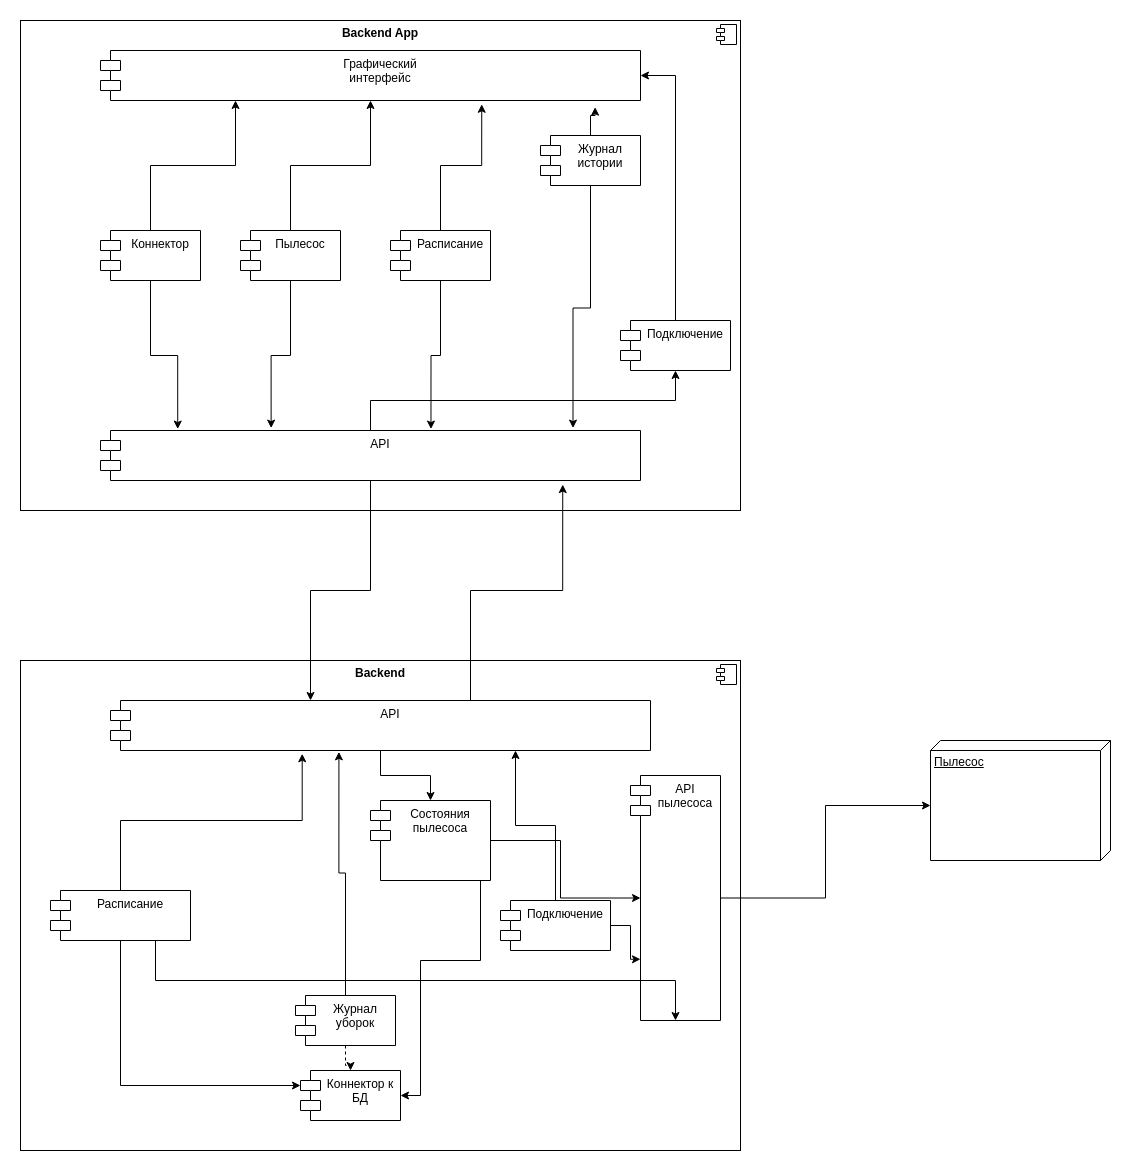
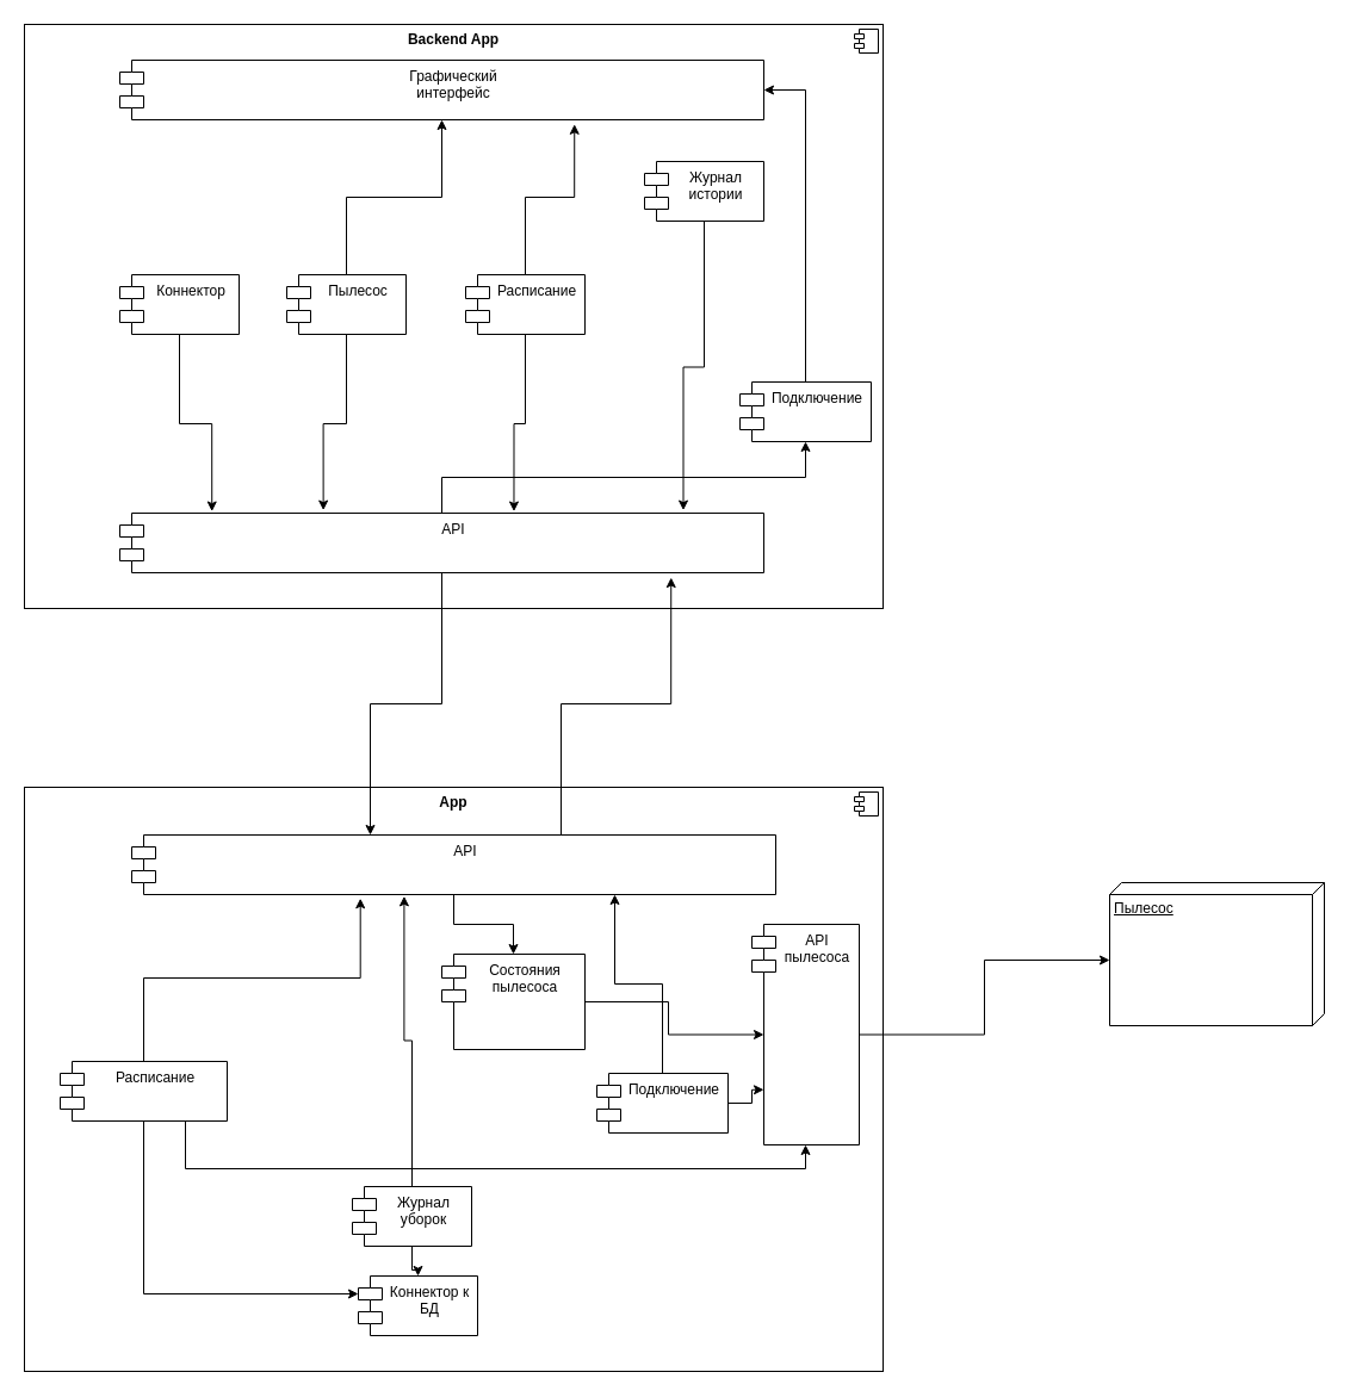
- <mxCell id="19" style="edgeStyle=orthogonalEdgeStyle;rounded=0;orthogonalLoop=1;jettySize=auto;html=1;entryX=0.916;entryY=1.133;entryDx=0;entryDy=0;entryPerimeter=0;" edge="1" parent="1" source="21" target="6"><mxGeometry relative="1" as="geometry" /></mxCell>
- <mxCell id="10" style="edgeStyle=orthogonalEdgeStyle;rounded=0;orthogonalLoop=1;jettySize=auto;html=1;entryX=0.25;entryY=1;entryDx=0;entryDy=0;" edge="1" parent="1" source="12" target="6"><mxGeometry relative="1" as="geometry" /></mxCell>
- <mxCell id="4" value="&lt;p style=&quot;margin:0px;margin-top:6px;text-align:center;&quot;&gt;&lt;b&gt;Backend&lt;/b&gt;&lt;/p&gt;" style="align=left;overflow=fill;html=1;dropTarget=0;" vertex="1" parent="1"><mxGeometry x="20" y="660" width="720" height="490" as="geometry" /></mxCell>
+ <mxCell id="4" value="&lt;p style=&quot;margin:0px;margin-top:6px;text-align:center;&quot;&gt;&lt;b&gt;App&lt;/b&gt;&lt;/p&gt;" style="align=left;overflow=fill;html=1;dropTarget=0;" vertex="1" parent="1"><mxGeometry x="20" y="660" width="720" height="490" as="geometry" /></mxCell>
- <mxCell id="31" value="API&#10;пылесоса" style="shape=module;align=left;spacingLeft=20;align=center;verticalAlign=top;" vertex="1" parent="1"><mxGeometry x="630" y="775" width="90" height="245" as="geometry" /></mxCell>
+ <mxCell id="31" value="API&#10;пылесоса" style="shape=module;align=left;spacingLeft=20;align=center;verticalAlign=top;" vertex="1" parent="1"><mxGeometry x="630" y="775" width="90" height="185" as="geometry" /></mxCell>
- <mxCell id="27" style="edgeStyle=orthogonalEdgeStyle;rounded=0;orthogonalLoop=1;jettySize=auto;html=1;exitX=0.5;exitY=1;exitDx=0;exitDy=0;" edge="1" parent="1" source="28" target="25"><mxGeometry relative="1" as="geometry"><Array as="points"><mxPoint x="480" y="960" /><mxPoint x="420" y="960" /><mxPoint x="420" y="1095" /></Array></mxGeometry></mxCell>
- <mxCell id="36" style="edgeStyle=orthogonalEdgeStyle;rounded=0;orthogonalLoop=1;jettySize=auto;html=1;dashed=1;" edge="1" parent="1" source="38" target="25"><mxGeometry relative="1" as="geometry" /></mxCell>
+ <mxCell id="36" style="edgeStyle=orthogonalEdgeStyle;rounded=0;orthogonalLoop=1;jettySize=auto;html=1;" edge="1" parent="1" source="38" target="25"><mxGeometry relative="1" as="geometry" /></mxCell>
